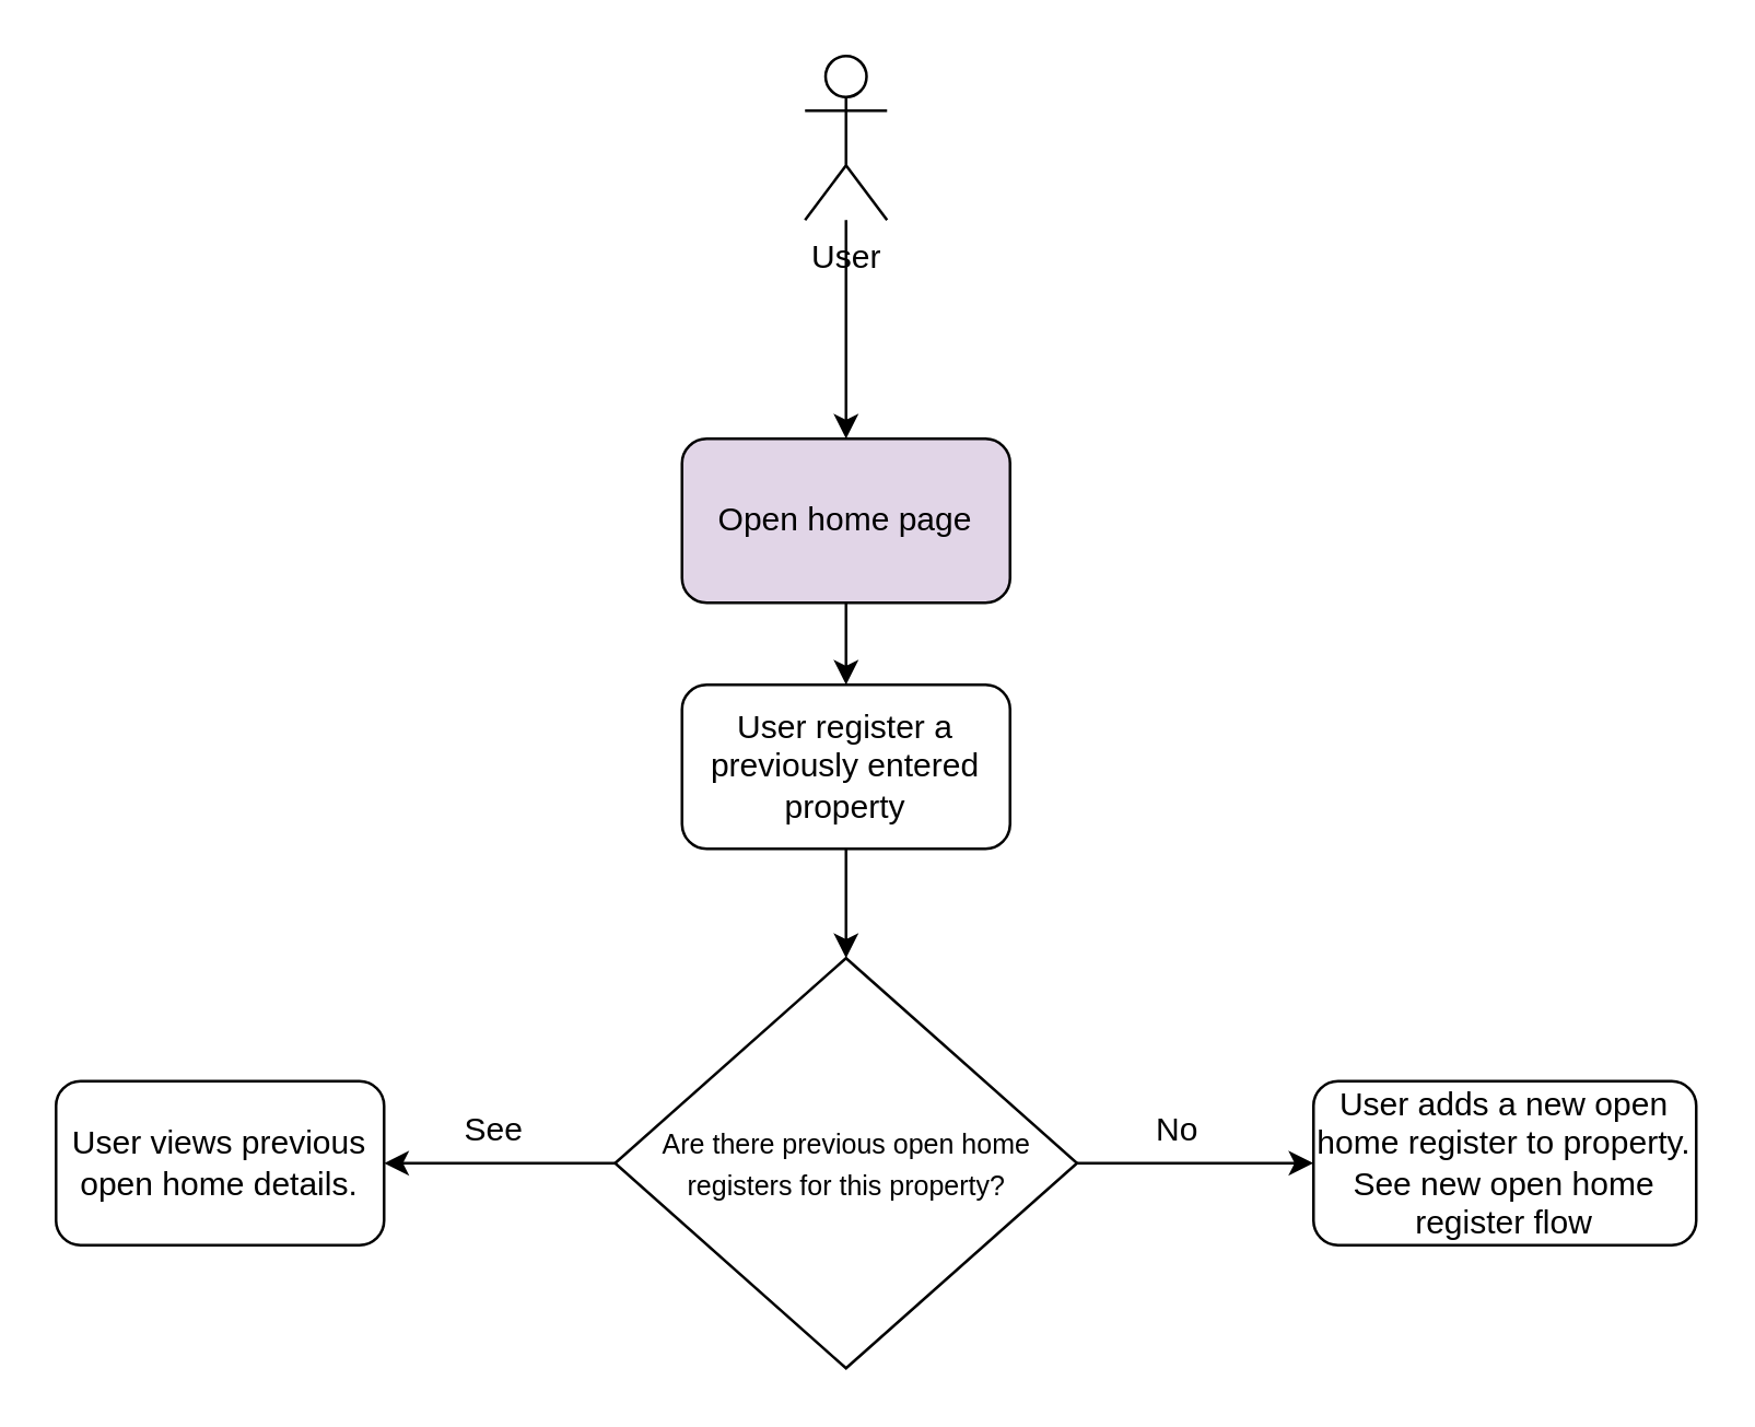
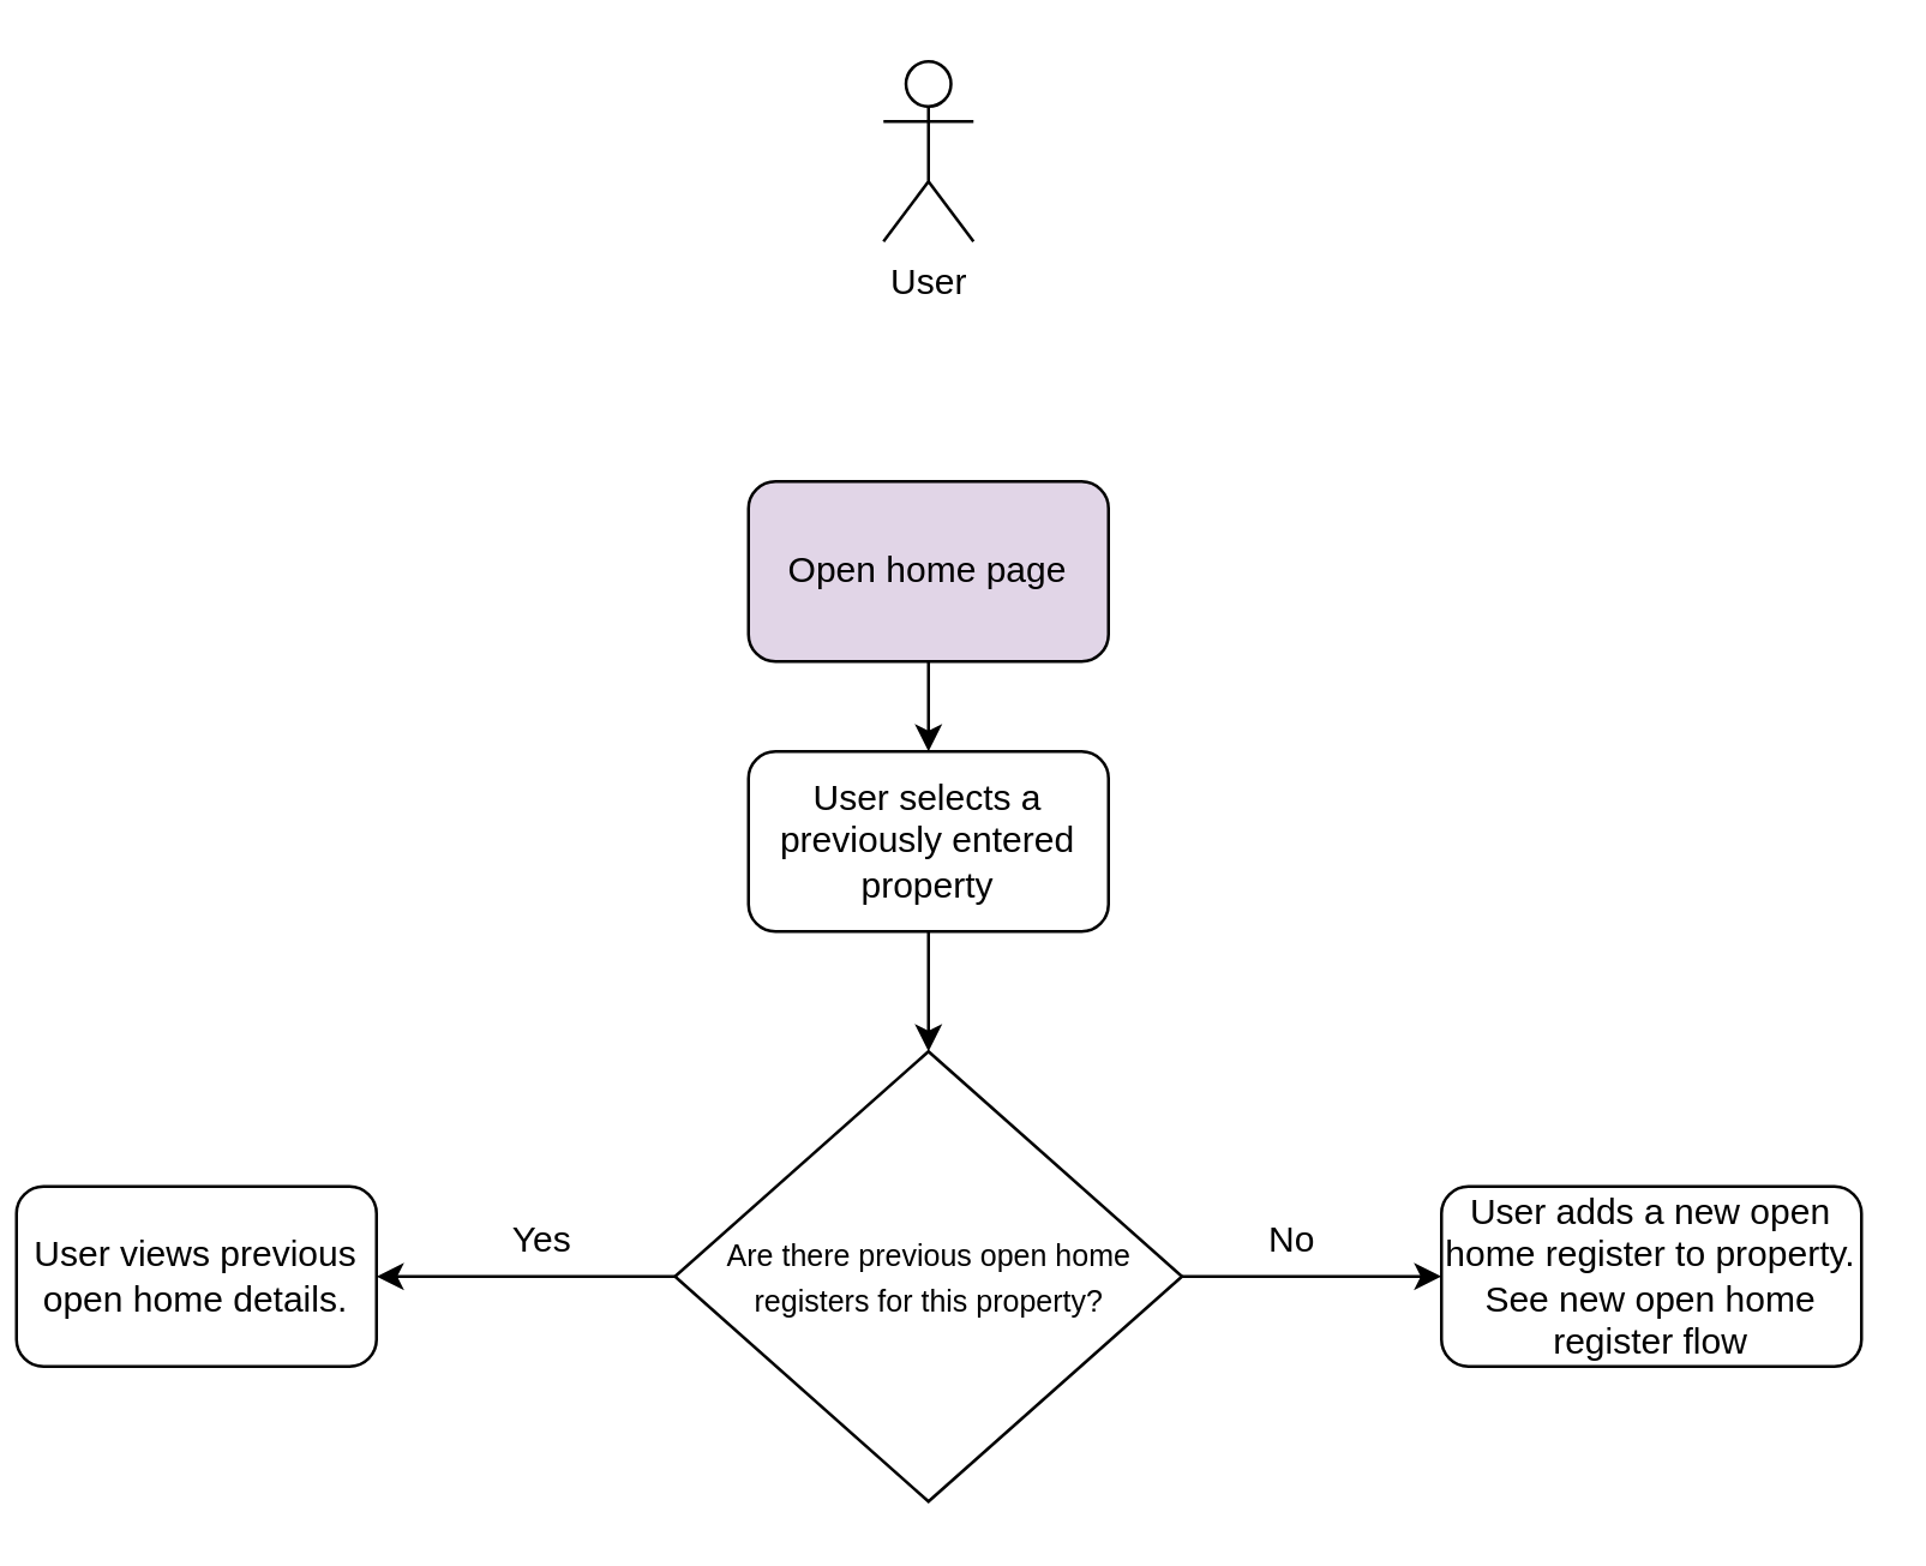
- <mxCell id="2" style="edgeStyle=orthogonalEdgeStyle;rounded=0;orthogonalLoop=1;jettySize=auto;html=1;" edge="1" parent="1" source="3" target="5"><mxGeometry relative="1" as="geometry" /></mxCell>
- <mxCell id="7" value="User register a previously entered property" style="rounded=1;whiteSpace=wrap;html=1;" vertex="1" parent="1"><mxGeometry x="249" y="250" width="120" height="60" as="geometry" /></mxCell>
+ <mxCell id="7" value="User selects a previously entered property" style="rounded=1;whiteSpace=wrap;html=1;" vertex="1" parent="1"><mxGeometry x="249" y="250" width="120" height="60" as="geometry" /></mxCell>
- <mxCell id="13" value="See" style="text;html=1;align=center;verticalAlign=middle;resizable=0;points=[];autosize=1;strokeColor=none;fillColor=none;" vertex="1" parent="1"><mxGeometry x="160" y="398" width="40" height="30" as="geometry" /></mxCell>
+ <mxCell id="13" value="Yes" style="text;html=1;align=center;verticalAlign=middle;resizable=0;points=[];autosize=1;strokeColor=none;fillColor=none;" vertex="1" parent="1"><mxGeometry x="160" y="398" width="40" height="30" as="geometry" /></mxCell>
- <mxCell id="8" value="User views previous open home details." style="rounded=1;whiteSpace=wrap;html=1;" vertex="1" parent="1"><mxGeometry x="20" y="395" width="120" height="60" as="geometry" /></mxCell>
+ <mxCell id="8" value="User views previous open home details." style="rounded=1;whiteSpace=wrap;html=1;" vertex="1" parent="1"><mxGeometry x="5" y="395" width="120" height="60" as="geometry" /></mxCell>
